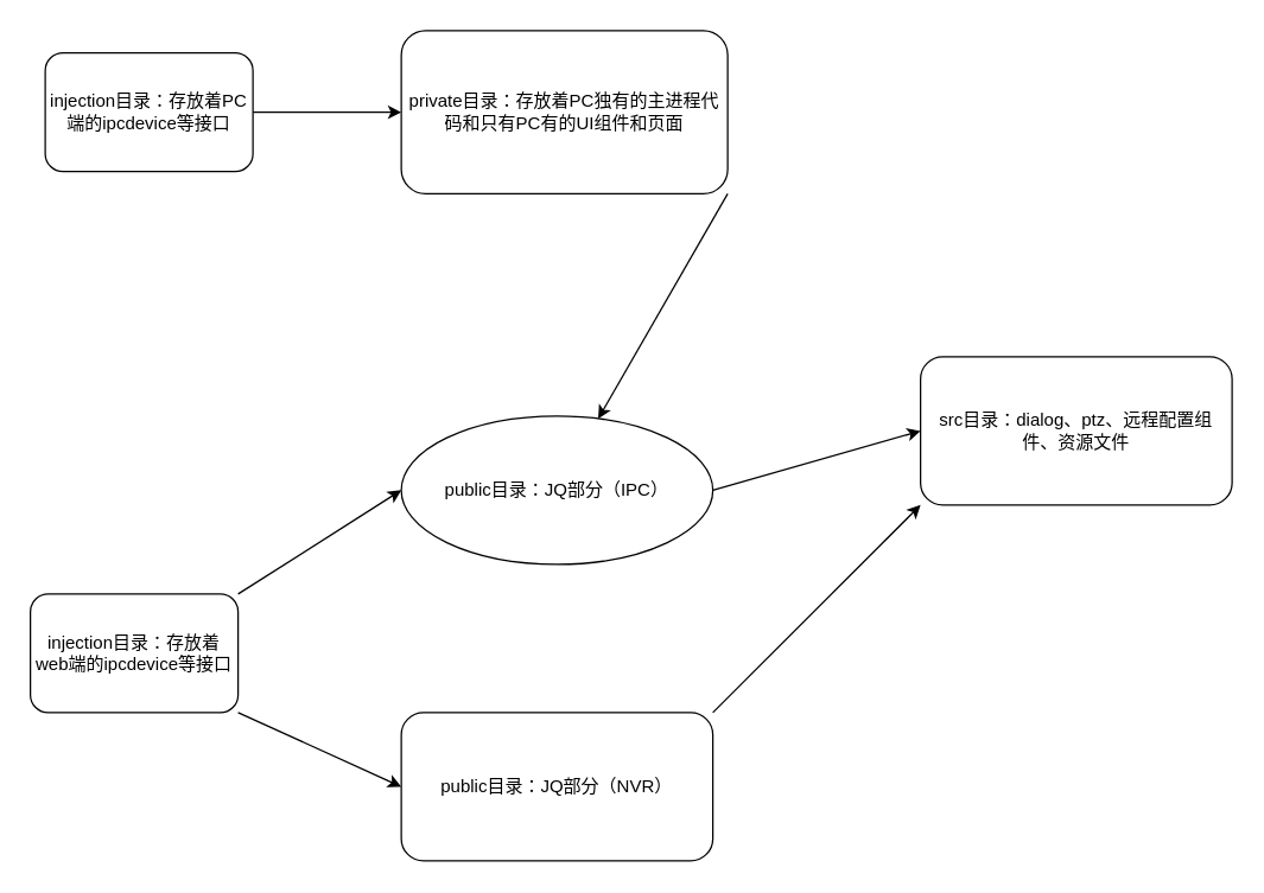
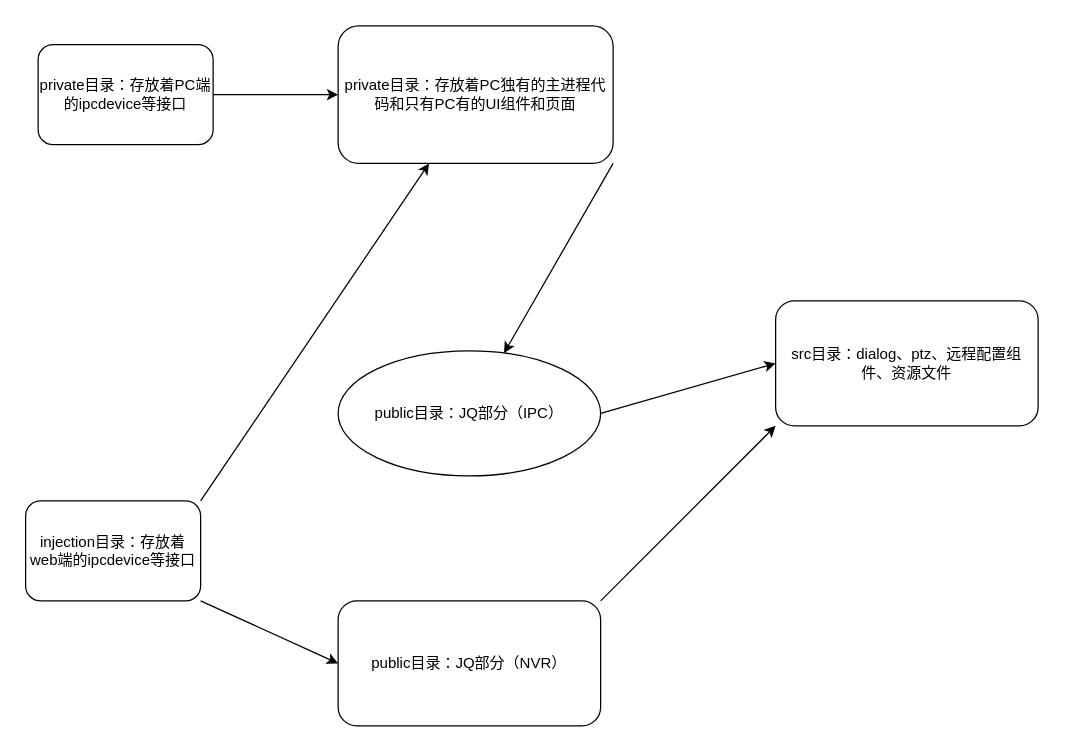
- <mxCell id="3" value="injection目录：存放着PC端的ipcdevice等接口" style="rounded=1;whiteSpace=wrap;html=1;" vertex="1" parent="1"><mxGeometry x="30" y="35" width="140" height="80" as="geometry" /></mxCell>
+ <mxCell id="3" value="private目录：存放着PC端的ipcdevice等接口" style="rounded=1;whiteSpace=wrap;html=1;" vertex="1" parent="1"><mxGeometry x="30" y="35" width="140" height="80" as="geometry" /></mxCell>
- <mxCell id="7" style="edgeStyle=none;html=1;exitX=1;exitY=0;exitDx=0;exitDy=0;entryX=0;entryY=0.5;entryDx=0;entryDy=0;" edge="1" parent="1" source="9" target="11"><mxGeometry relative="1" as="geometry" /></mxCell>
+ <mxCell id="7" style="edgeStyle=none;html=1;exitX=1;exitY=0;exitDx=0;exitDy=0;" edge="1" parent="1" source="9" target="5"><mxGeometry relative="1" as="geometry" /></mxCell>
